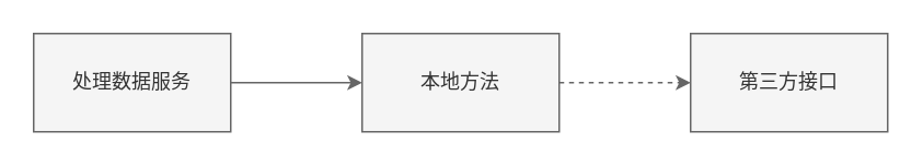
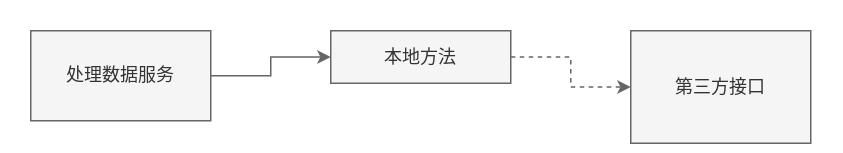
- <mxCell id="3" value="&lt;font style=&quot;font-size: 12px;&quot;&gt;本地方法&lt;/font&gt;" style="rounded=0;whiteSpace=wrap;html=1;hachureGap=4;fontFamily=Architects Daughter;fontSource=https%3A%2F%2Ffonts.googleapis.com%2Fcss%3Ffamily%3DArchitects%2BDaughter;fontSize=12;verticalAlign=middle;fillColor=#f5f5f5;fontColor=#333333;strokeColor=#666666;" vertex="1" parent="1"><mxGeometry x="220" y="20" width="120" height="60" as="geometry" /></mxCell>
+ <mxCell id="3" value="&lt;font style=&quot;font-size: 12px;&quot;&gt;本地方法&lt;/font&gt;" style="rounded=0;whiteSpace=wrap;html=1;hachureGap=4;fontFamily=Architects Daughter;fontSource=https%3A%2F%2Ffonts.googleapis.com%2Fcss%3Ffamily%3DArchitects%2BDaughter;fontSize=12;verticalAlign=middle;fillColor=#f5f5f5;fontColor=#333333;strokeColor=#666666;" vertex="1" parent="1"><mxGeometry x="220" y="20" width="120" height="35" as="geometry" /></mxCell>
- <mxCell id="4" value="第三方接口" style="rounded=0;whiteSpace=wrap;html=1;hachureGap=4;fontFamily=Architects Daughter;fontSource=https%3A%2F%2Ffonts.googleapis.com%2Fcss%3Ffamily%3DArchitects%2BDaughter;fontSize=12;verticalAlign=middle;fillColor=#f5f5f5;fontColor=#333333;strokeColor=#666666;" vertex="1" parent="1"><mxGeometry x="420" y="20" width="120" height="60" as="geometry" /></mxCell>
+ <mxCell id="4" value="第三方接口" style="rounded=0;whiteSpace=wrap;html=1;hachureGap=4;fontFamily=Architects Daughter;fontSource=https%3A%2F%2Ffonts.googleapis.com%2Fcss%3Ffamily%3DArchitects%2BDaughter;fontSize=12;verticalAlign=middle;fillColor=#f5f5f5;fontColor=#333333;strokeColor=#666666;" vertex="1" parent="1"><mxGeometry x="420" y="20" width="120" height="75" as="geometry" /></mxCell>
